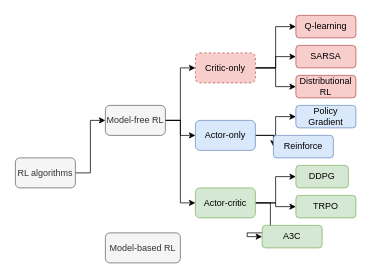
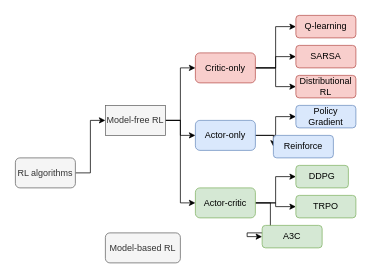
- <mxCell id="12" value="Critic-only" style="rounded=1;whiteSpace=wrap;html=1;fillColor=#f8cecc;strokeColor=#b85450;dashed=1;" vertex="1" parent="1"><mxGeometry x="260" y="70" width="80" height="40" as="geometry" /></mxCell>
+ <mxCell id="12" value="Critic-only" style="rounded=1;whiteSpace=wrap;html=1;fillColor=#f8cecc;strokeColor=#b85450;" vertex="1" parent="1"><mxGeometry x="260" y="70" width="80" height="40" as="geometry" /></mxCell>
- <mxCell id="7" value="Model-free RL" style="rounded=1;whiteSpace=wrap;html=1;fillColor=#f5f5f5;strokeColor=#666666;fontColor=#333333;" vertex="1" parent="1"><mxGeometry x="140" y="140" width="80" height="40" as="geometry" /></mxCell>
+ <mxCell id="7" value="Model-free RL" style="whiteSpace=wrap;html=1;fillColor=#f5f5f5;strokeColor=#666666;fontColor=#333333;rounded=0;" vertex="1" parent="1"><mxGeometry x="140" y="140" width="80" height="40" as="geometry" /></mxCell>
